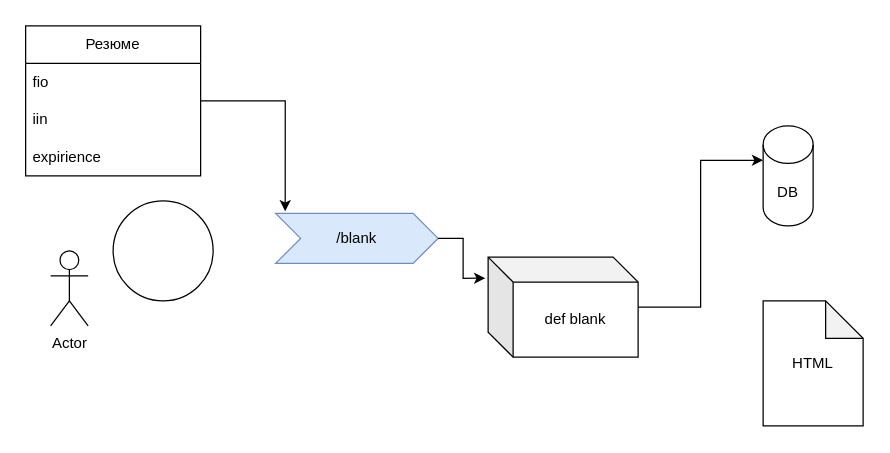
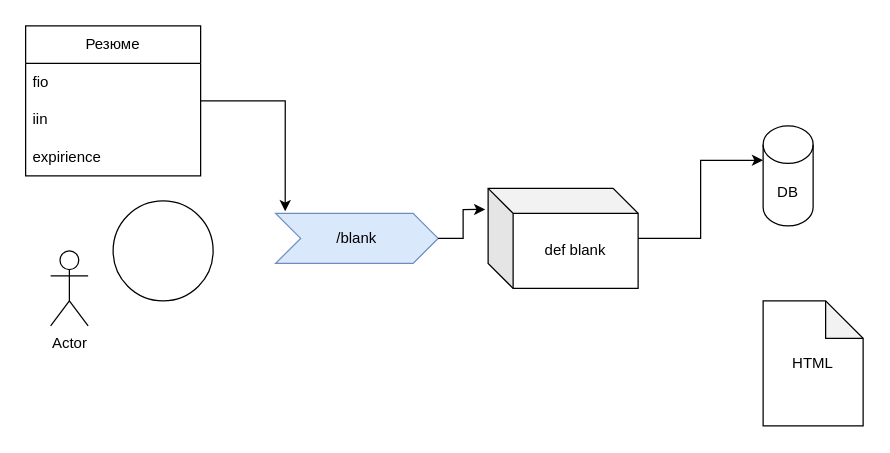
- <mxCell id="8" value="def blank" style="shape=cube;whiteSpace=wrap;html=1;boundedLbl=1;backgroundOutline=1;darkOpacity=0.05;darkOpacity2=0.1;" vertex="1" parent="1"><mxGeometry x="390" y="205" width="120" height="80" as="geometry" /></mxCell>
+ <mxCell id="8" value="def blank" style="shape=cube;whiteSpace=wrap;html=1;boundedLbl=1;backgroundOutline=1;darkOpacity=0.05;darkOpacity2=0.1;" vertex="1" parent="1"><mxGeometry x="390" y="150" width="120" height="80" as="geometry" /></mxCell>
